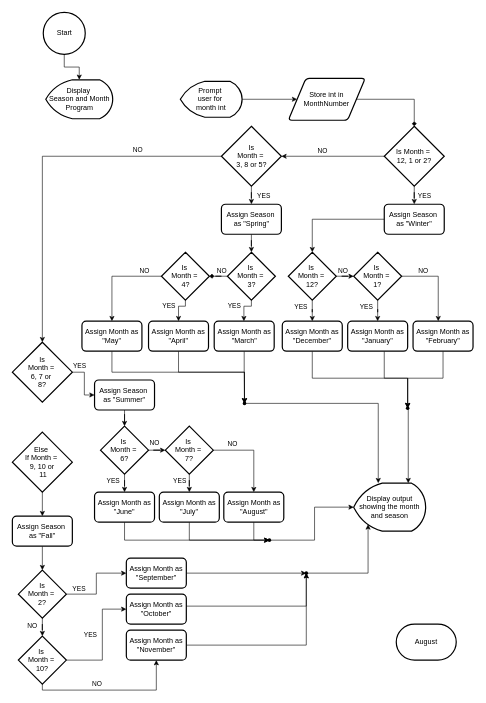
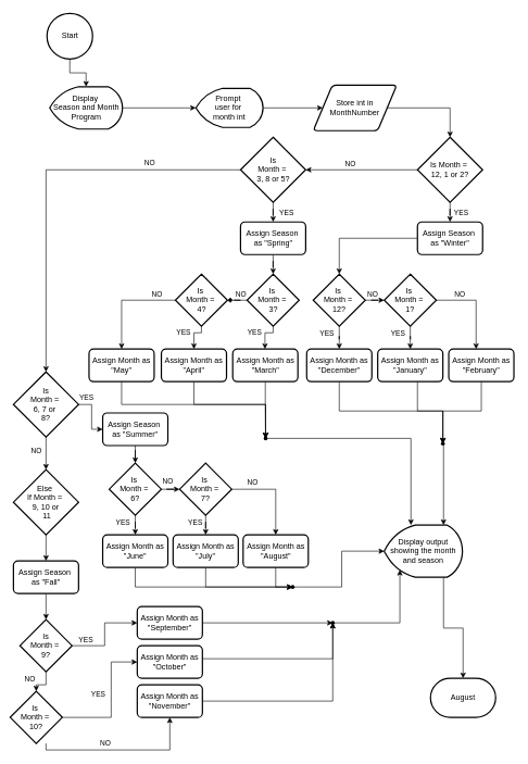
+ <mxCell id="4" style="edgeStyle=orthogonalEdgeStyle;rounded=0;orthogonalLoop=1;jettySize=auto;html=1;" edge="1" parent="1" source="5" target="7"><mxGeometry relative="1" as="geometry" /></mxCell>
- <mxCell id="59" style="edgeStyle=orthogonalEdgeStyle;rounded=0;orthogonalLoop=1;jettySize=auto;html=1;entryX=0.5;entryY=0;entryDx=0;entryDy=0;entryPerimeter=0;endArrow=diamond;" edge="1" parent="1" source="8" target="13"><mxGeometry relative="1" as="geometry" /></mxCell>
+ <mxCell id="59" style="edgeStyle=orthogonalEdgeStyle;rounded=0;orthogonalLoop=1;jettySize=auto;html=1;entryX=0.5;entryY=0;entryDx=0;entryDy=0;entryPerimeter=0;" edge="1" parent="1" source="8" target="13"><mxGeometry relative="1" as="geometry" /></mxCell>
+ <mxCell id="56" style="edgeStyle=orthogonalEdgeStyle;rounded=0;orthogonalLoop=1;jettySize=auto;html=1;" edge="1" parent="1" source="58" target="98"><mxGeometry relative="1" as="geometry" /></mxCell>
+ <mxCell id="57" value="NO" style="edgeLabel;html=1;align=center;verticalAlign=middle;resizable=0;points=[];" vertex="1" connectable="0" parent="56"><mxGeometry x="-0.491" y="-4" relative="1" as="geometry"><mxPoint x="-12" y="8" as="offset" /></mxGeometry></mxCell>
+ <mxCell id="23" style="edgeStyle=orthogonalEdgeStyle;rounded=0;orthogonalLoop=1;jettySize=auto;html=1;" edge="1" parent="1" source="24" target="25"><mxGeometry relative="1" as="geometry"><Array as="points"><mxPoint x="680" y="963" /><mxPoint x="710" y="963" /></Array></mxGeometry></mxCell>
- <mxCell id="89" value="Is&lt;div&gt;Month =&amp;nbsp;&lt;/div&gt;&lt;div&gt;2?&lt;/div&gt;" style="strokeWidth=2;html=1;shape=mxgraph.flowchart.decision;whiteSpace=wrap;" vertex="1" parent="1"><mxGeometry x="30" y="950" width="80" height="80" as="geometry" /></mxCell>
+ <mxCell id="89" value="Is&lt;div&gt;Month =&amp;nbsp;&lt;/div&gt;&lt;div&gt;9?&lt;/div&gt;" style="strokeWidth=2;html=1;shape=mxgraph.flowchart.decision;whiteSpace=wrap;" vertex="1" parent="1"><mxGeometry x="30" y="950" width="80" height="80" as="geometry" /></mxCell>
- <mxCell id="96" value="Is&amp;nbsp;&lt;div&gt;Month =&amp;nbsp;&lt;/div&gt;&lt;div&gt;10?&lt;/div&gt;" style="strokeWidth=2;html=1;shape=mxgraph.flowchart.decision;whiteSpace=wrap;" vertex="1" parent="1"><mxGeometry x="30" y="1060" width="80" height="80" as="geometry" /></mxCell>
+ <mxCell id="96" value="Is&amp;nbsp;&lt;div&gt;Month =&amp;nbsp;&lt;/div&gt;&lt;div&gt;10?&lt;/div&gt;" style="strokeWidth=2;html=1;shape=mxgraph.flowchart.decision;whiteSpace=wrap;" vertex="1" parent="1"><mxGeometry x="15" y="1060" width="80" height="80" as="geometry" /></mxCell>
